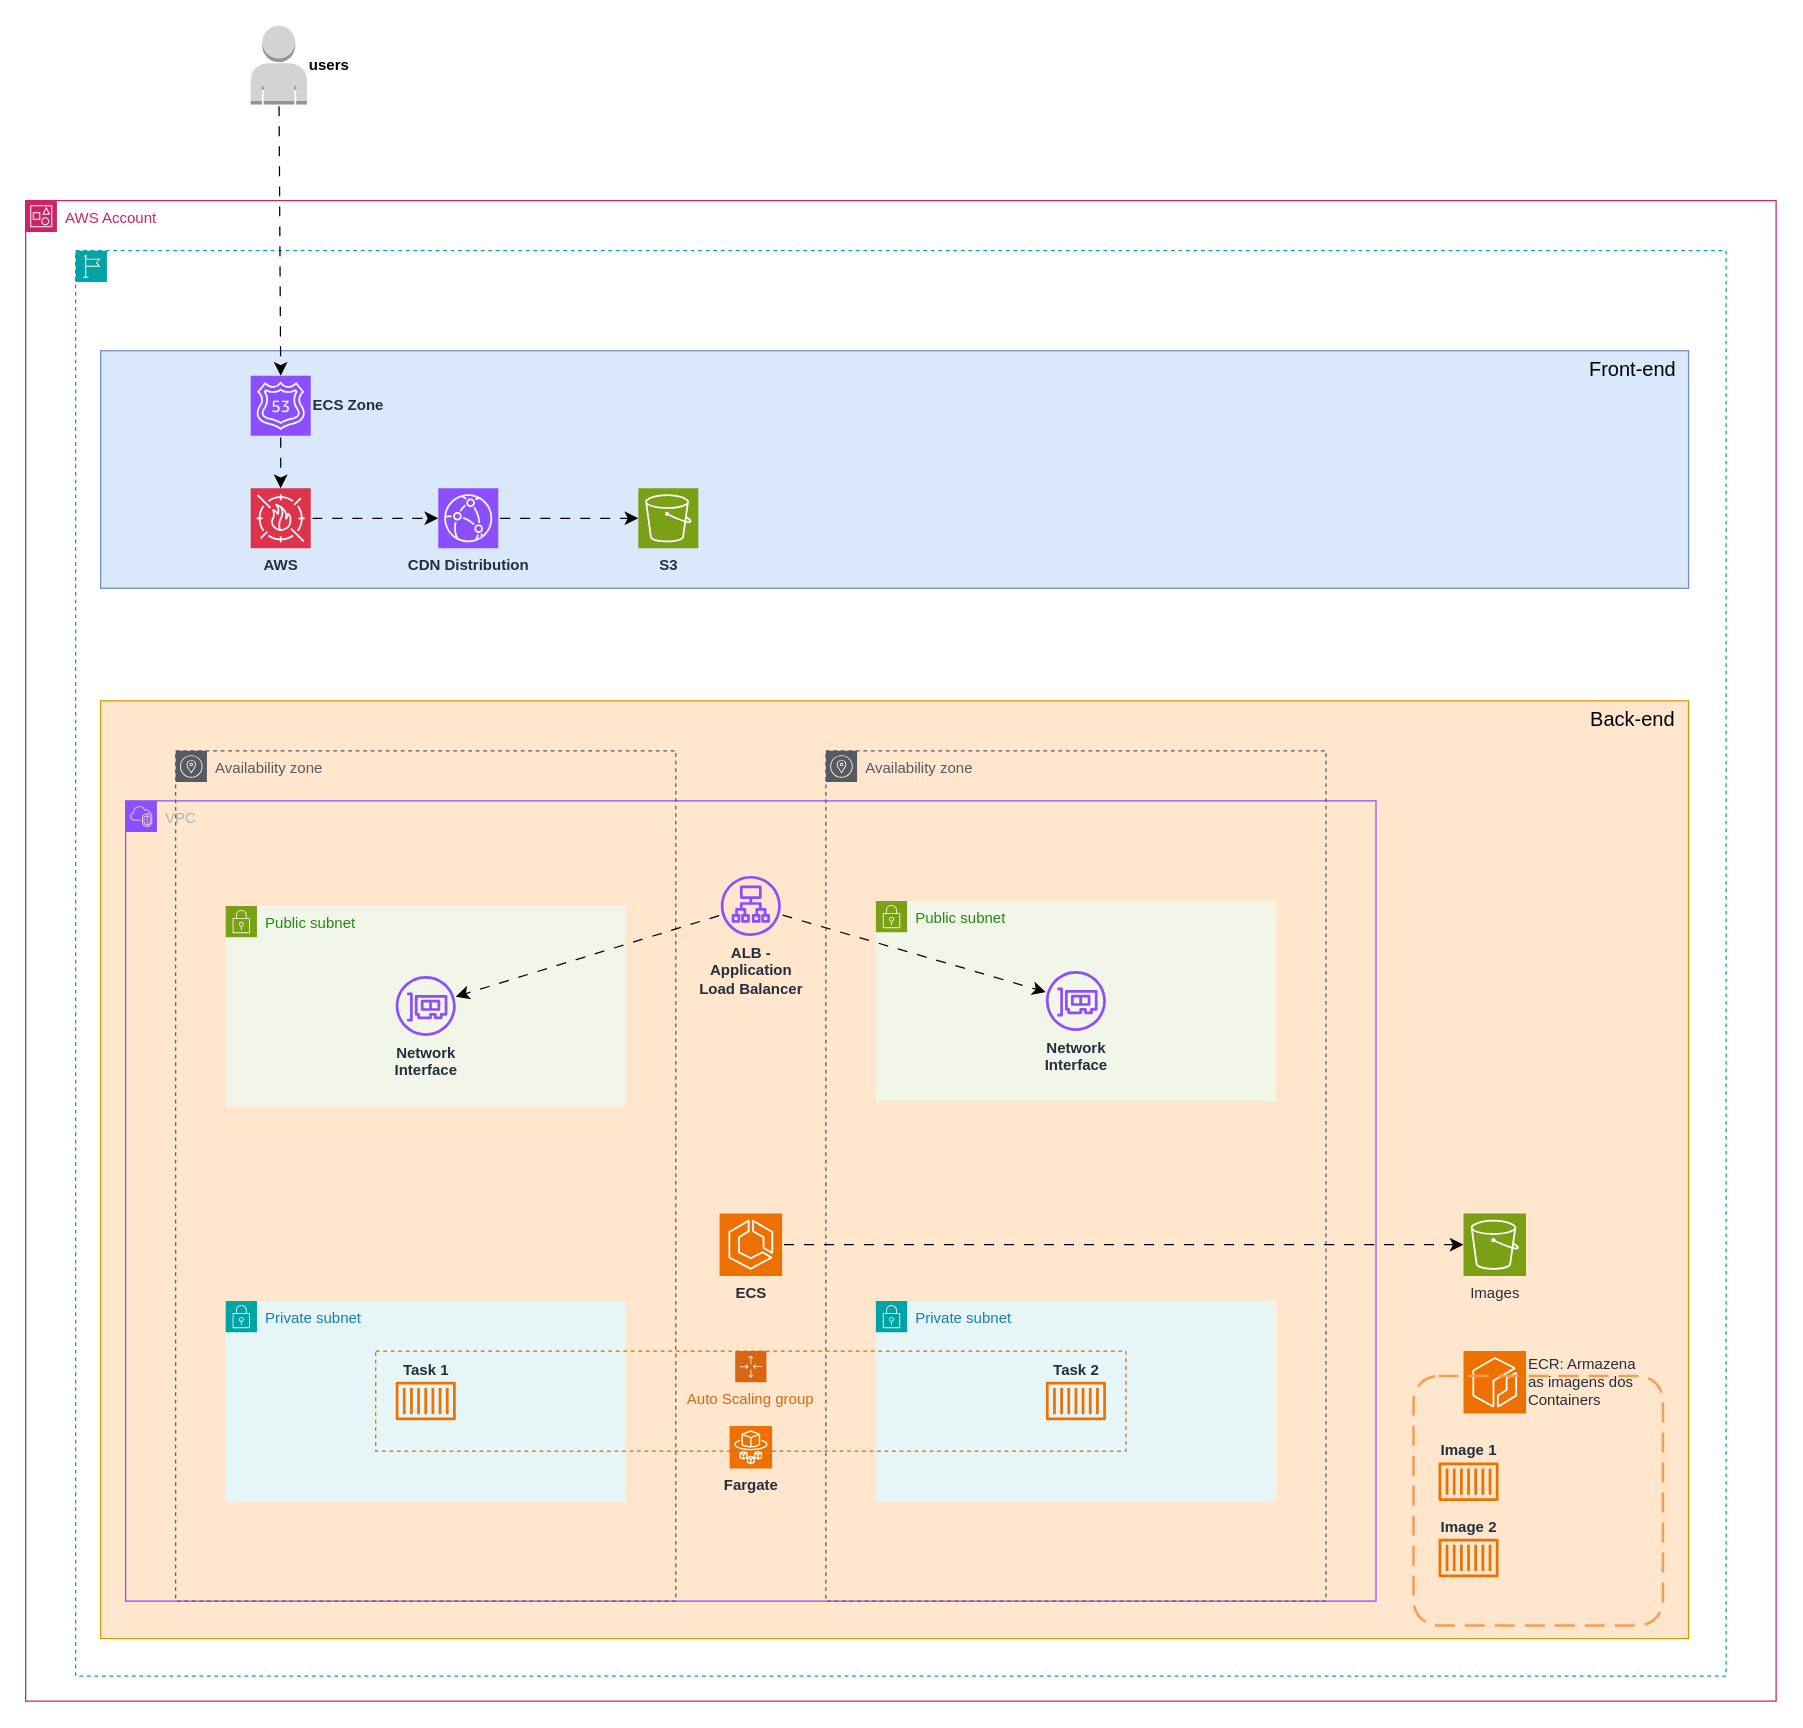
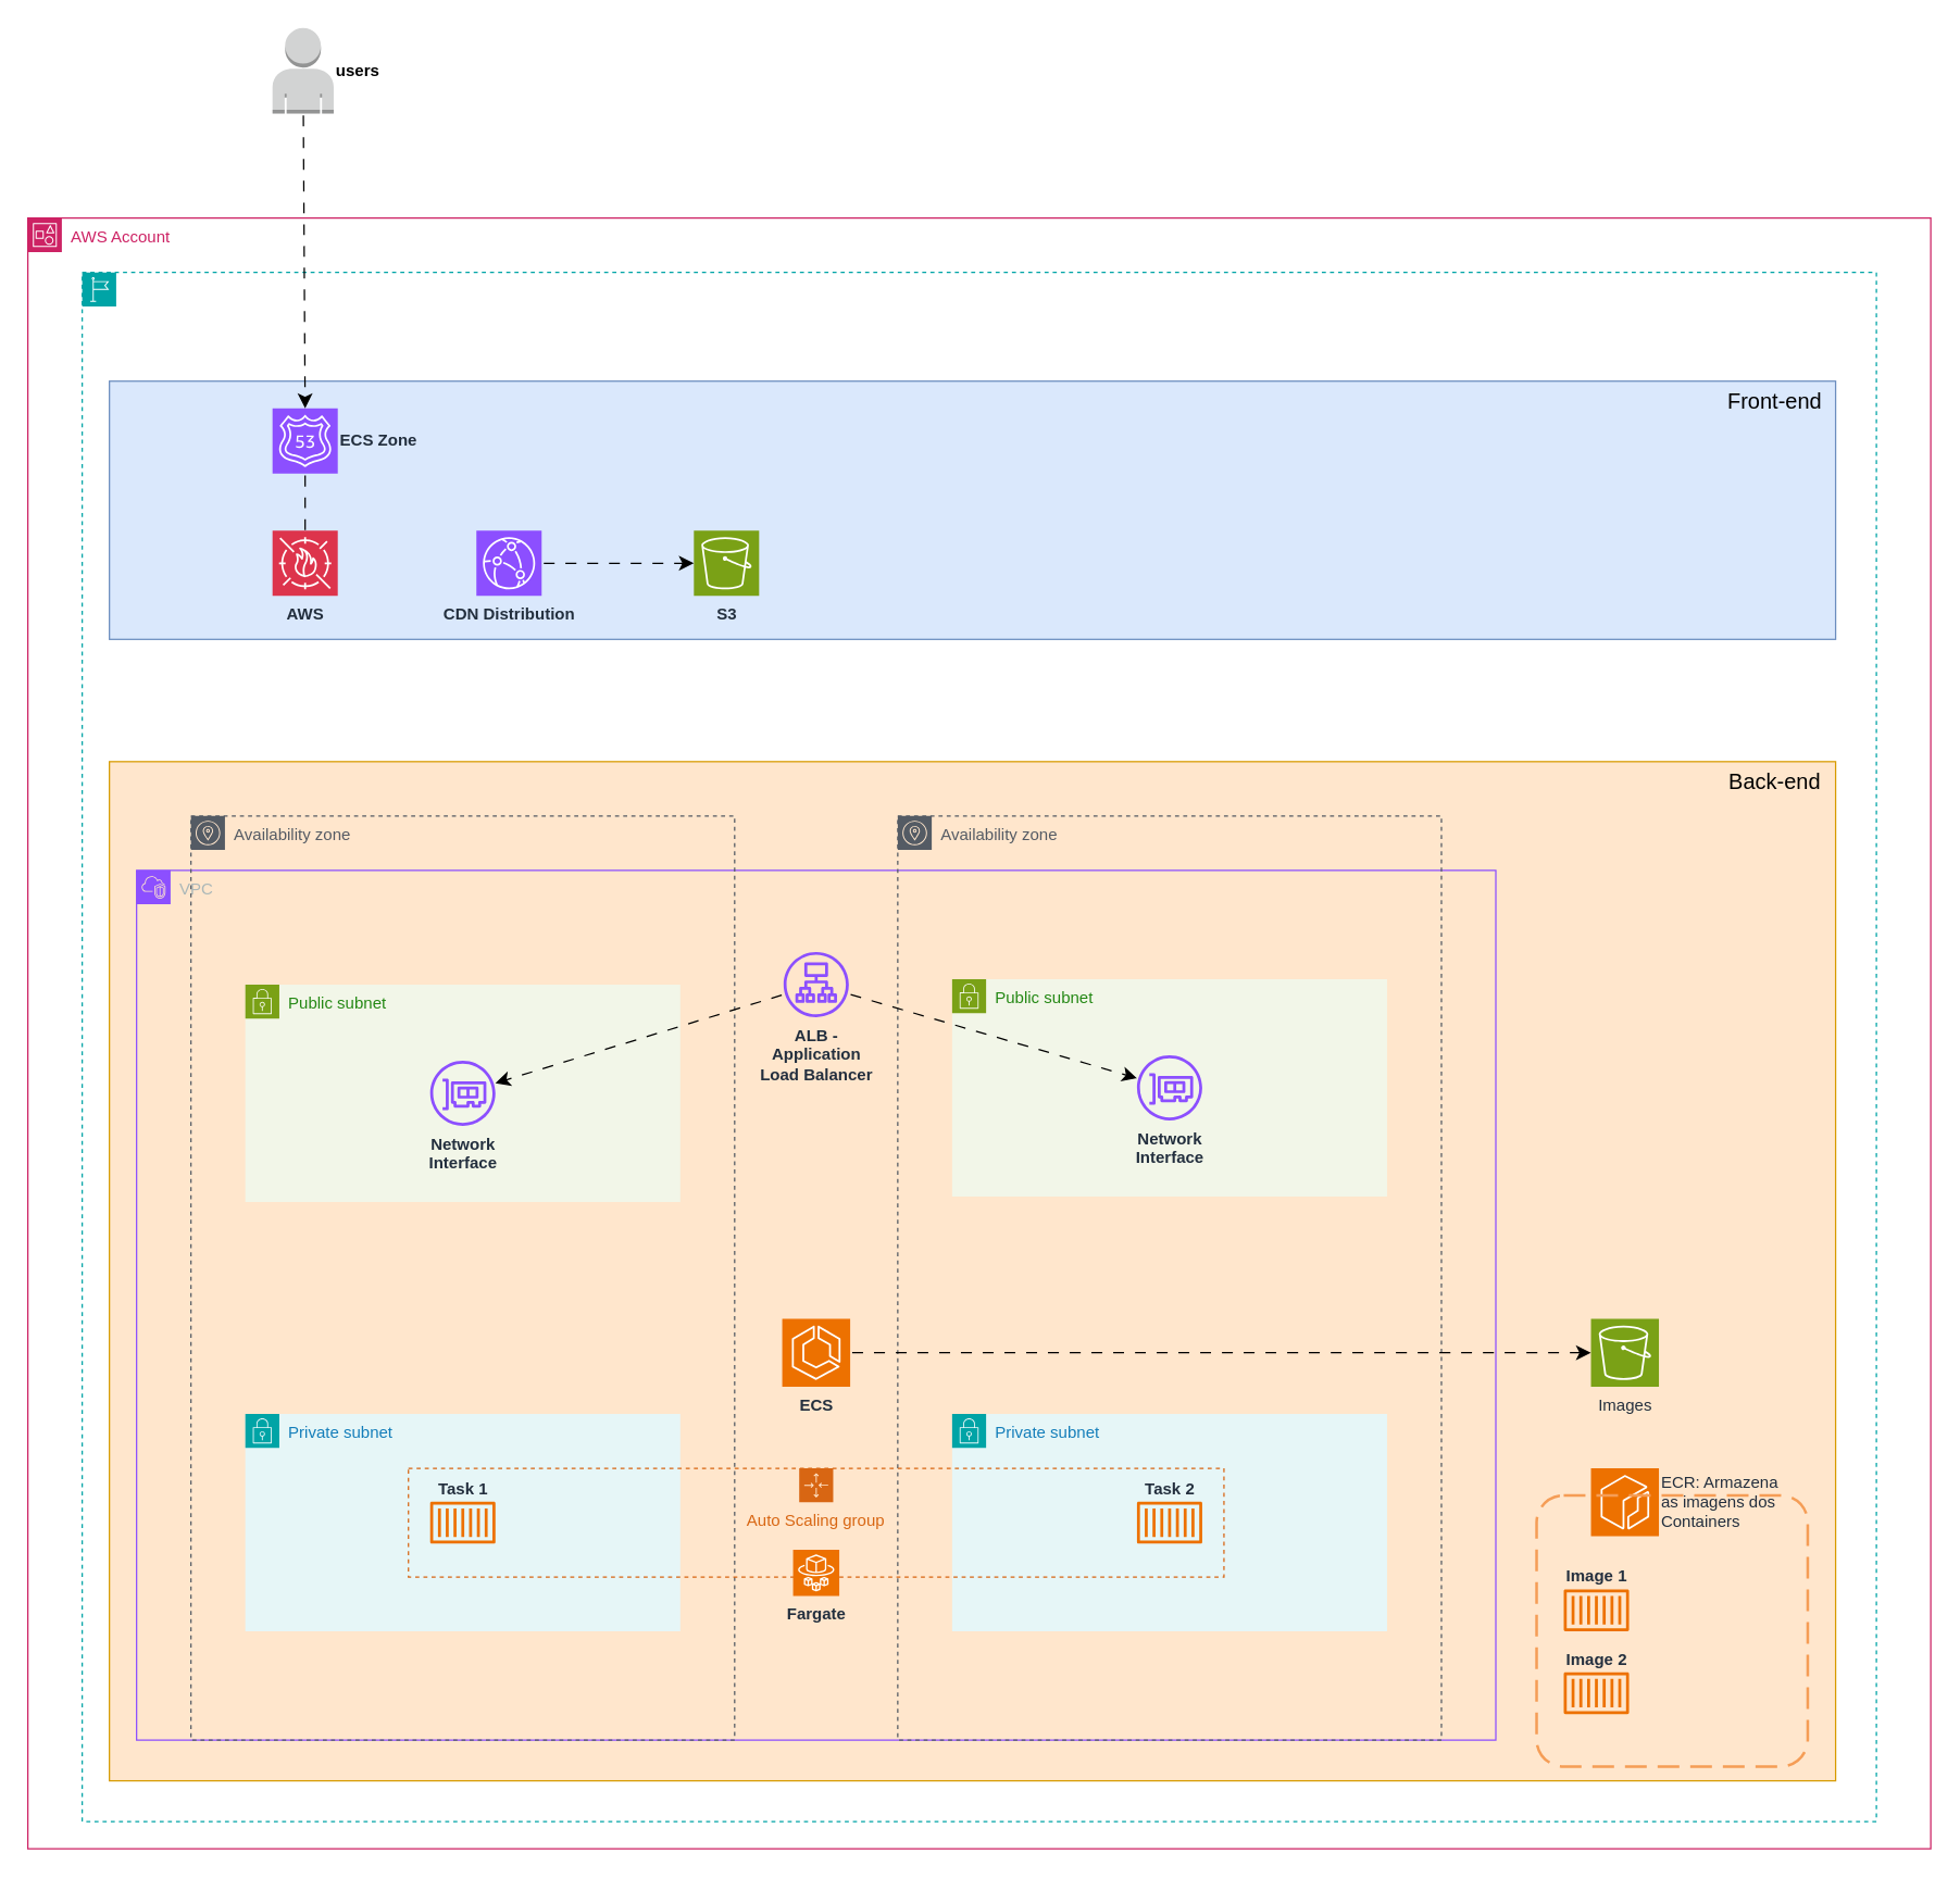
- <mxCell id="37" style="edgeStyle=none;curved=1;rounded=0;orthogonalLoop=1;jettySize=auto;html=1;entryX=0.5;entryY=0;entryDx=0;entryDy=0;entryPerimeter=0;fontSize=12;startSize=8;endSize=8;flowAnimation=1;" parent="3" source="32" target="33" edge="1"><mxGeometry relative="1" as="geometry" /></mxCell>
+ <mxCell id="37" style="edgeStyle=none;curved=1;rounded=0;orthogonalLoop=1;jettySize=auto;html=1;entryX=0.5;entryY=0;entryDx=0;entryDy=0;entryPerimeter=0;fontSize=12;startSize=8;endSize=8;flowAnimation=1;endArrow=none;" parent="3" source="32" target="33" edge="1"><mxGeometry relative="1" as="geometry" /></mxCell>
- <mxCell id="38" style="edgeStyle=none;curved=1;rounded=0;orthogonalLoop=1;jettySize=auto;html=1;entryX=0;entryY=0.5;entryDx=0;entryDy=0;entryPerimeter=0;fontSize=12;startSize=8;endSize=8;flowAnimation=1;" parent="3" source="33" target="35" edge="1"><mxGeometry relative="1" as="geometry" /></mxCell>
